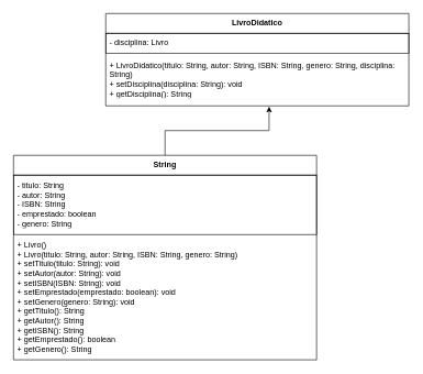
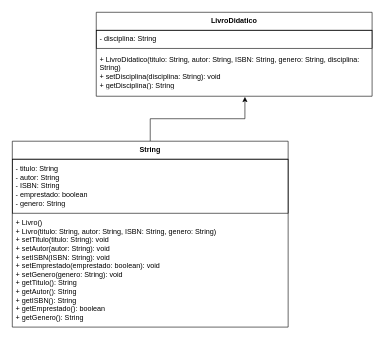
- <mxCell id="7" value="- disciplina: &lt;span class=&quot;hljs-type&quot;&gt;Livro&lt;/span&gt;" style="text;strokeColor=default;fillColor=none;align=left;verticalAlign=middle;spacingLeft=4;spacingRight=4;overflow=hidden;points=[[0,0.5],[1,0.5]];portConstraint=eastwest;rotatable=0;whiteSpace=wrap;html=1;labelBorderColor=none;" vertex="1" parent="6"><mxGeometry y="30" width="460" height="30" as="geometry" /></mxCell>
+ <mxCell id="7" value="- disciplina: &lt;span class=&quot;hljs-type&quot;&gt;String&lt;/span&gt;" style="text;strokeColor=default;fillColor=none;align=left;verticalAlign=middle;spacingLeft=4;spacingRight=4;overflow=hidden;points=[[0,0.5],[1,0.5]];portConstraint=eastwest;rotatable=0;whiteSpace=wrap;html=1;labelBorderColor=none;" vertex="1" parent="6"><mxGeometry y="30" width="460" height="30" as="geometry" /></mxCell>
